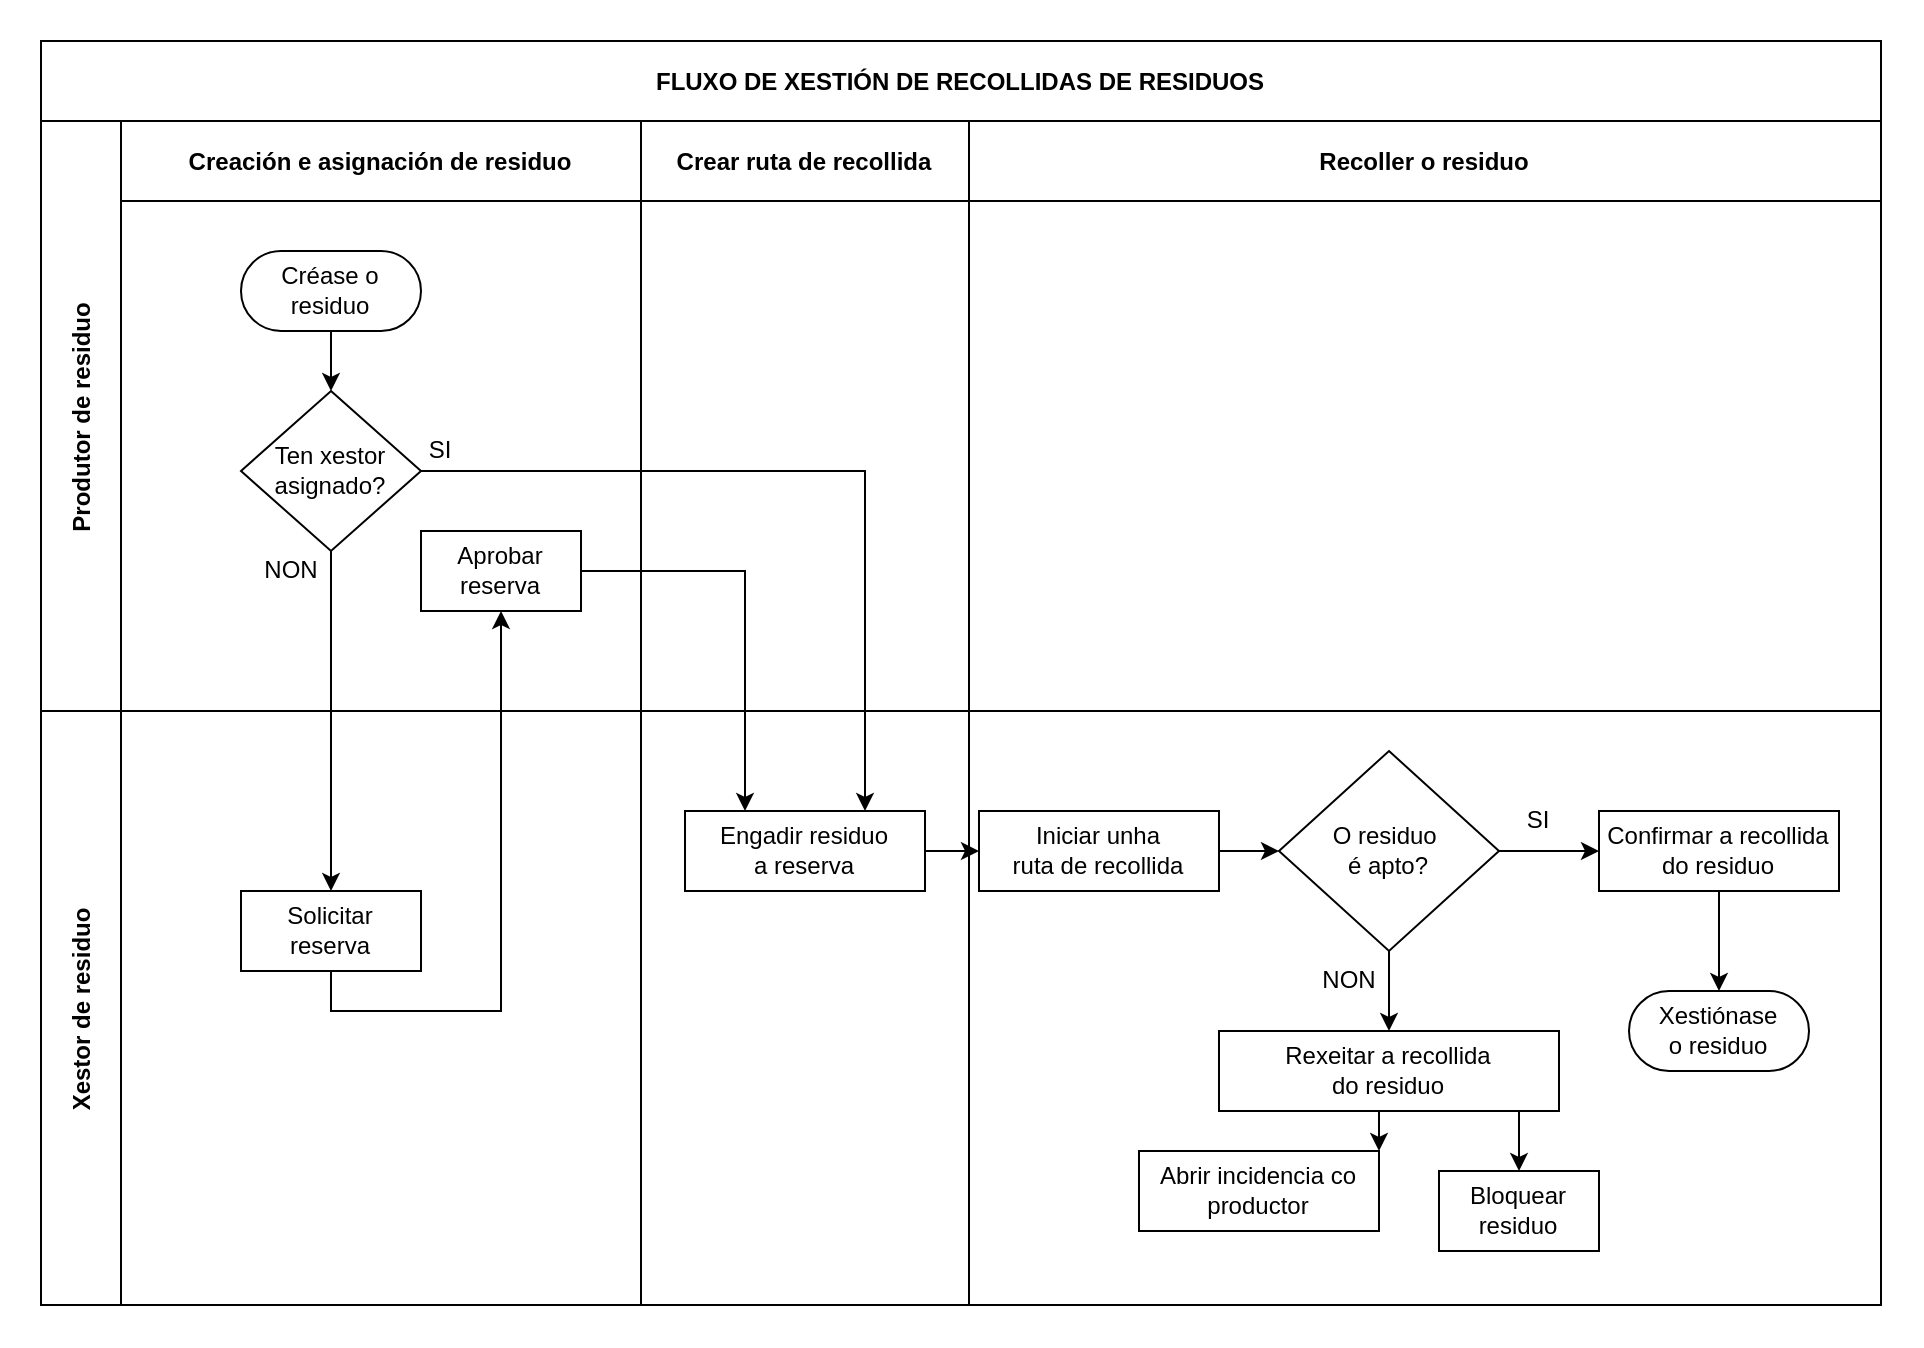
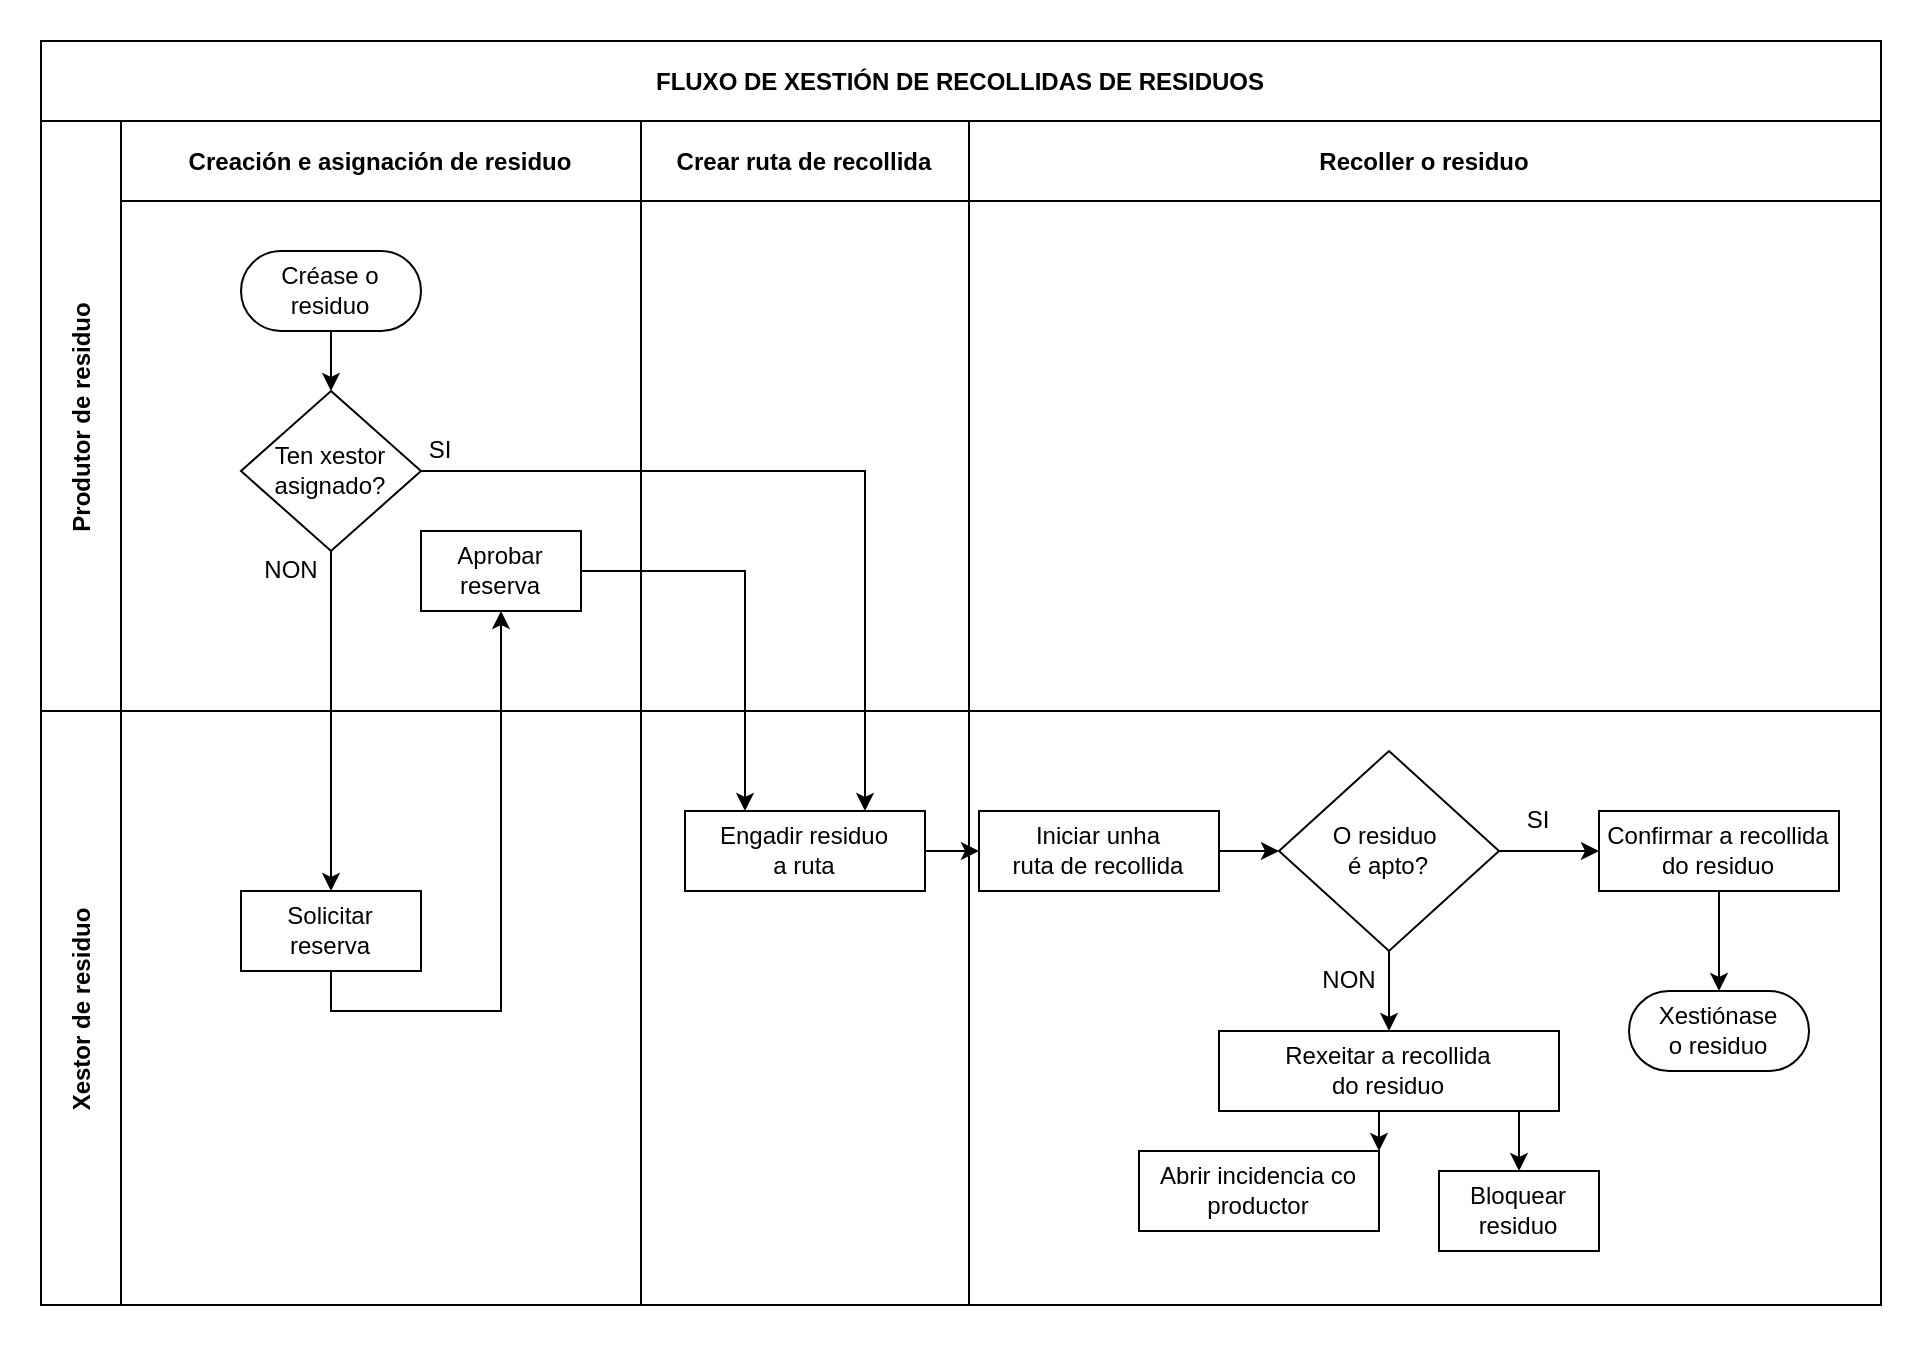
- <mxCell id="18" value="&lt;div&gt;Engadir residuo&lt;/div&gt;&lt;div&gt;a reserva&lt;br&gt;&lt;/div&gt;" style="rounded=0;whiteSpace=wrap;html=1;" vertex="1" parent="16"><mxGeometry x="22" y="50" width="120" height="40" as="geometry" /></mxCell>
+ <mxCell id="18" value="&lt;div&gt;Engadir residuo&lt;/div&gt;&lt;div&gt;a ruta&lt;br&gt;&lt;/div&gt;" style="rounded=0;whiteSpace=wrap;html=1;" vertex="1" parent="16"><mxGeometry x="22" y="50" width="120" height="40" as="geometry" /></mxCell>
